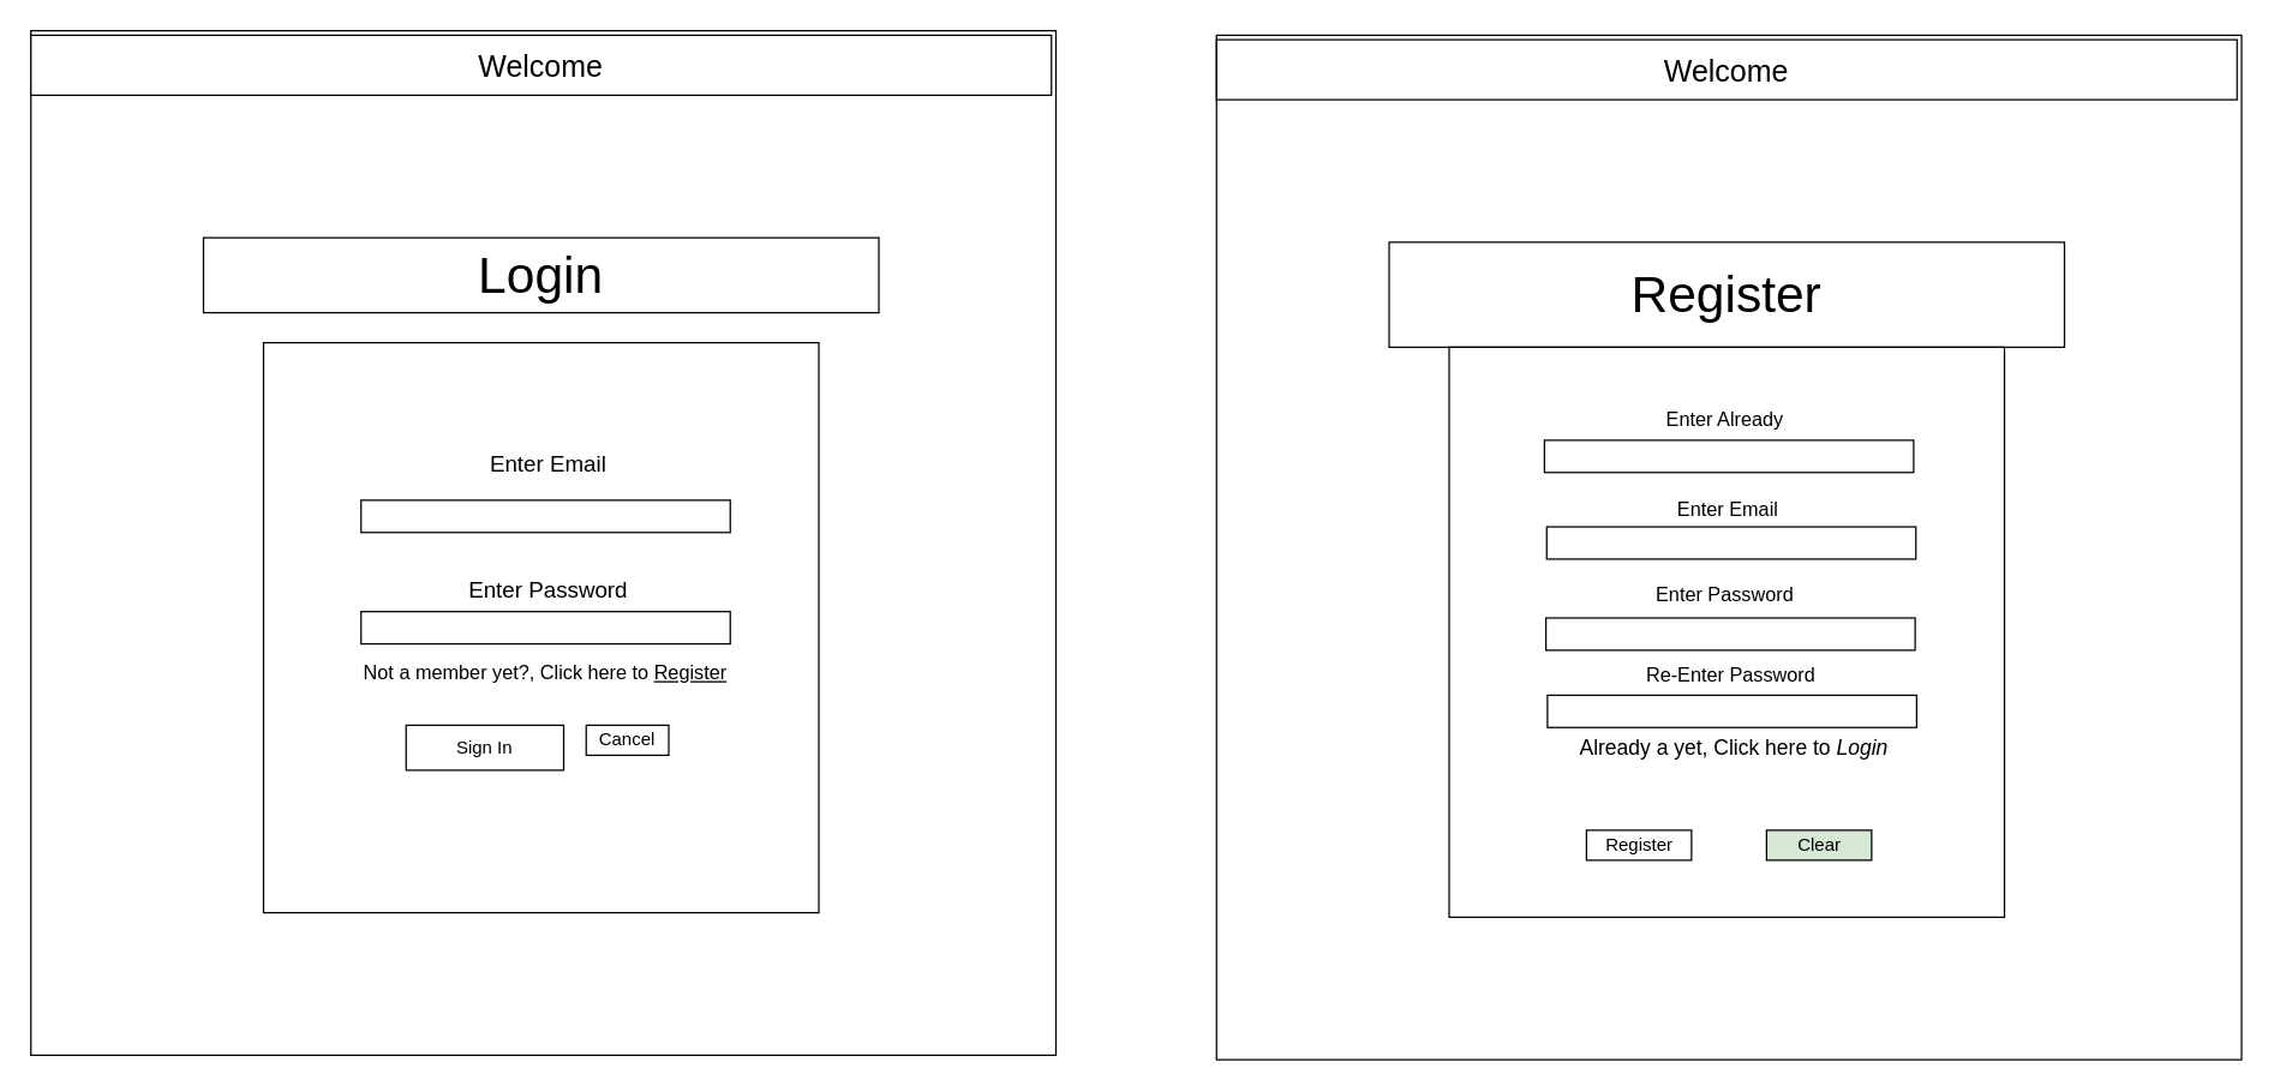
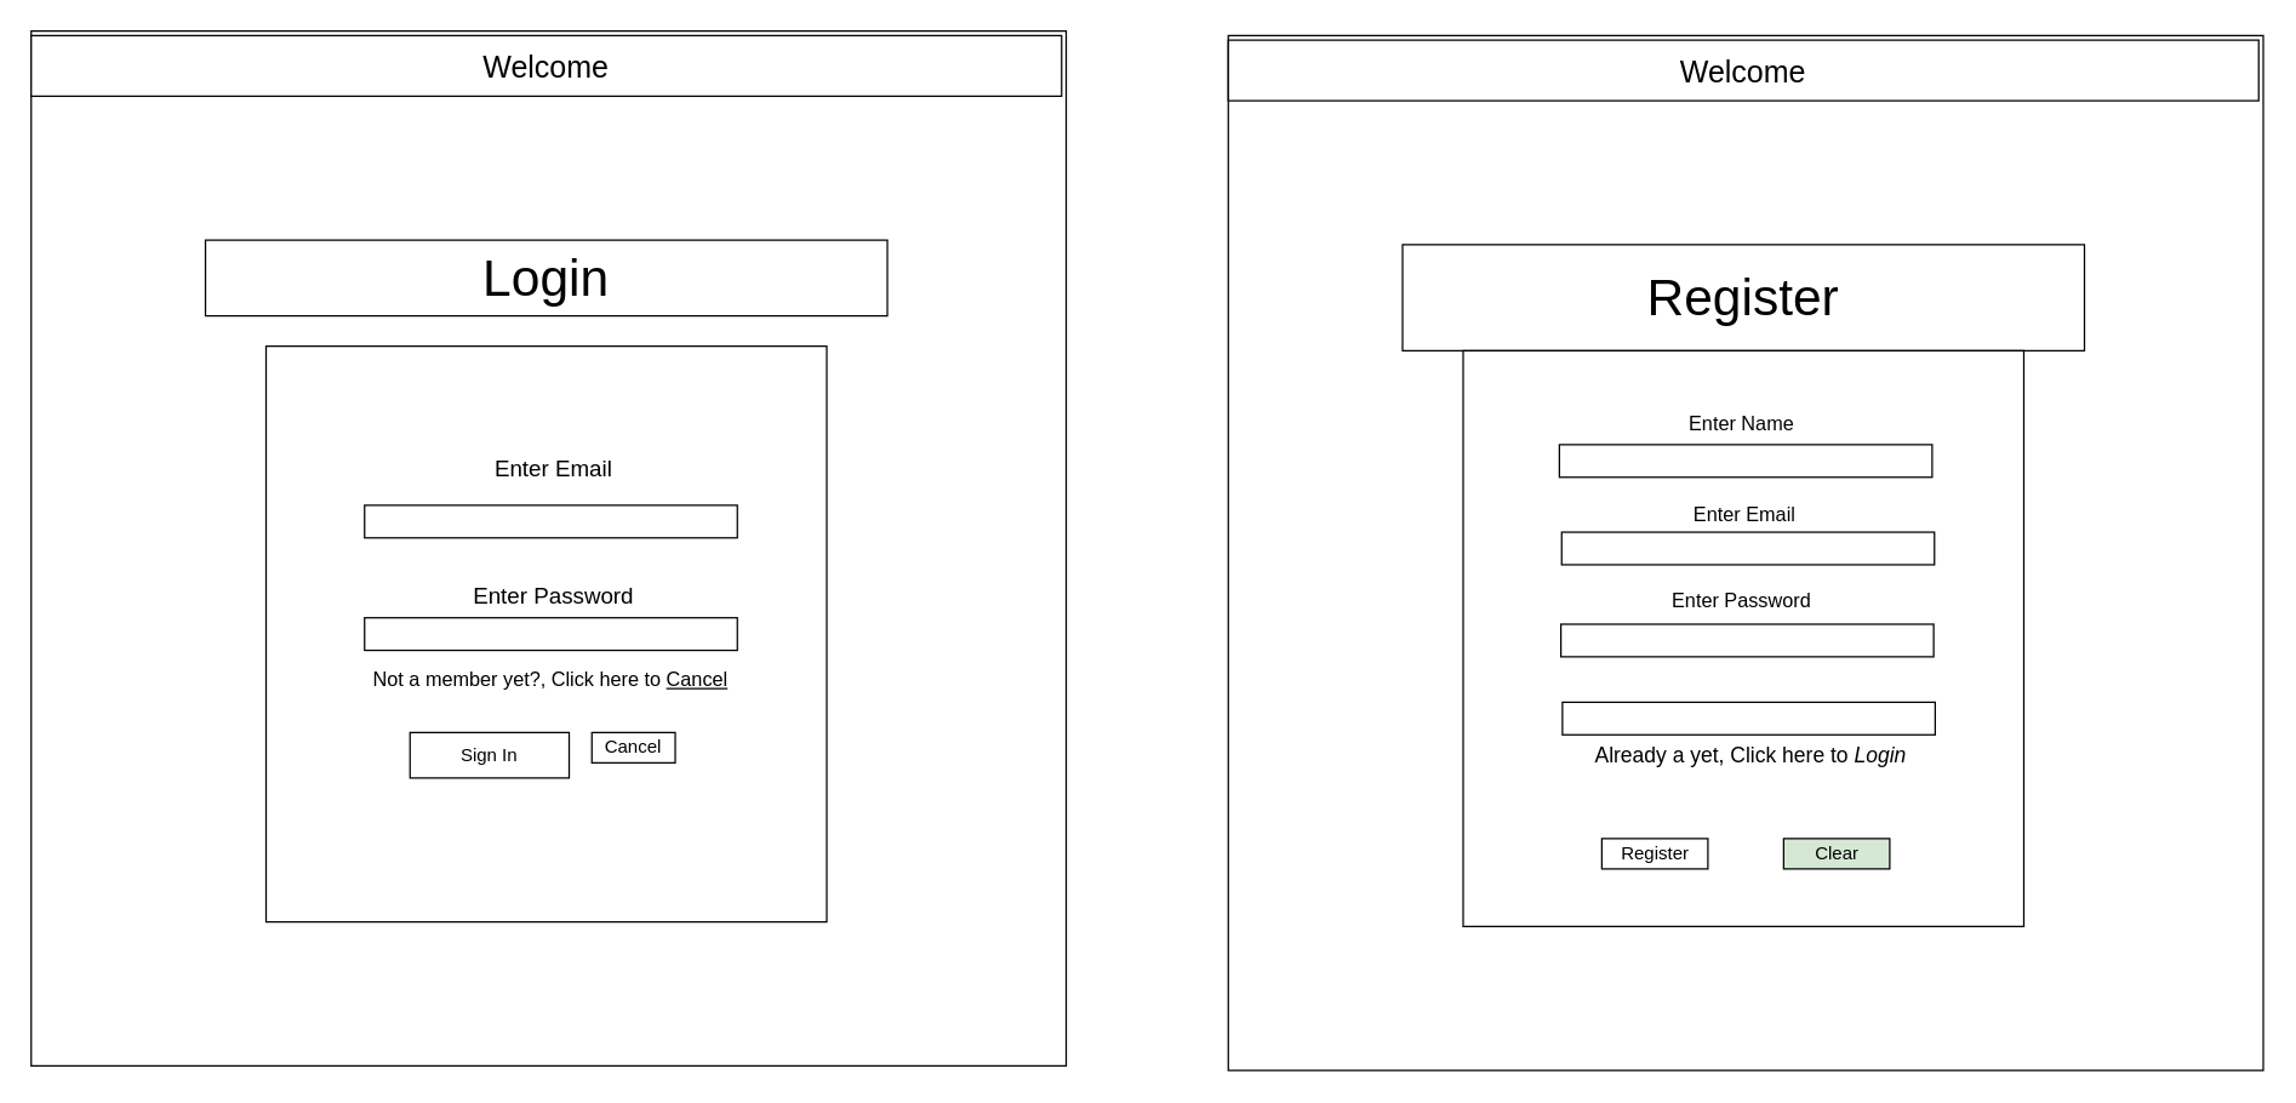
- <mxCell id="19" value="&lt;font style=&quot;font-size: 13px;&quot;&gt;Enter Already&lt;/font&gt;" style="text;html=1;align=center;verticalAlign=middle;whiteSpace=wrap;rounded=0;fontSize=15;" vertex="1" parent="1"><mxGeometry x="1023.5" y="263" width="250" height="30" as="geometry" /></mxCell>
+ <mxCell id="19" value="&lt;font style=&quot;font-size: 13px;&quot;&gt;Enter Name&lt;/font&gt;" style="text;html=1;align=center;verticalAlign=middle;whiteSpace=wrap;rounded=0;fontSize=15;" vertex="1" parent="1"><mxGeometry x="1023.5" y="263" width="250" height="30" as="geometry" /></mxCell>
- <mxCell id="11" value="&lt;font style=&quot;font-size: 13px;&quot;&gt;Not a member yet?, Click here to &lt;u&gt;Register&lt;/u&gt;&lt;/font&gt;" style="text;html=1;align=center;verticalAlign=middle;whiteSpace=wrap;rounded=0;" vertex="1" parent="1"><mxGeometry x="238" y="433" width="250" height="30" as="geometry" /></mxCell>
+ <mxCell id="11" value="&lt;font style=&quot;font-size: 13px;&quot;&gt;Not a member yet?, Click here to &lt;u&gt;Cancel&lt;/u&gt;&lt;/font&gt;" style="text;html=1;align=center;verticalAlign=middle;whiteSpace=wrap;rounded=0;" vertex="1" parent="1"><mxGeometry x="238" y="433" width="250" height="30" as="geometry" /></mxCell>
- <mxCell id="27" value="&lt;font style=&quot;font-size: 13px;&quot;&gt;Re-Enter Password&lt;/font&gt;" style="text;html=1;align=center;verticalAlign=middle;whiteSpace=wrap;rounded=0;fontSize=15;" vertex="1" parent="1"><mxGeometry x="1027.5" y="433" width="250" height="30" as="geometry" /></mxCell>
